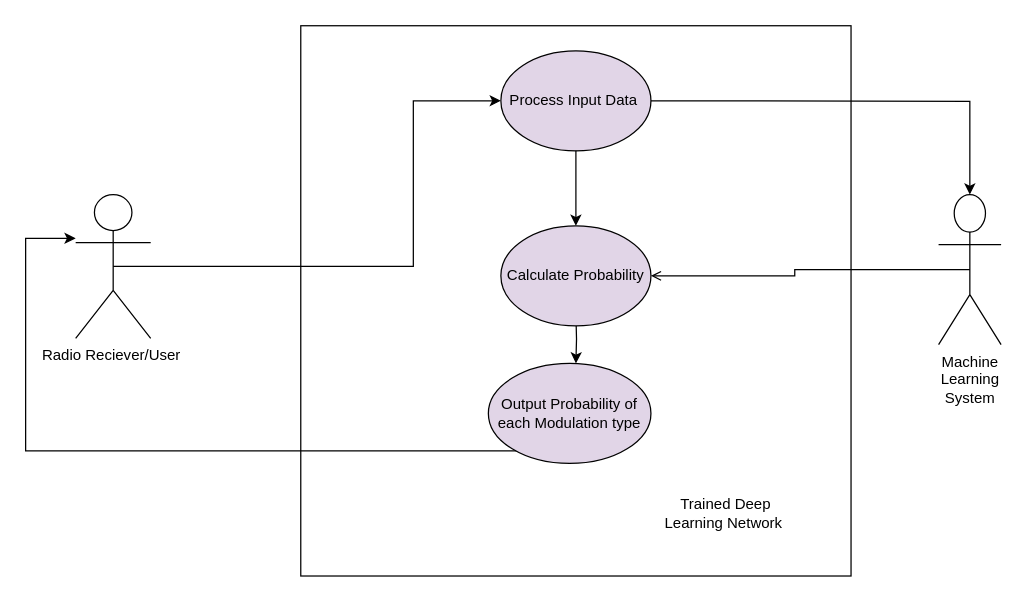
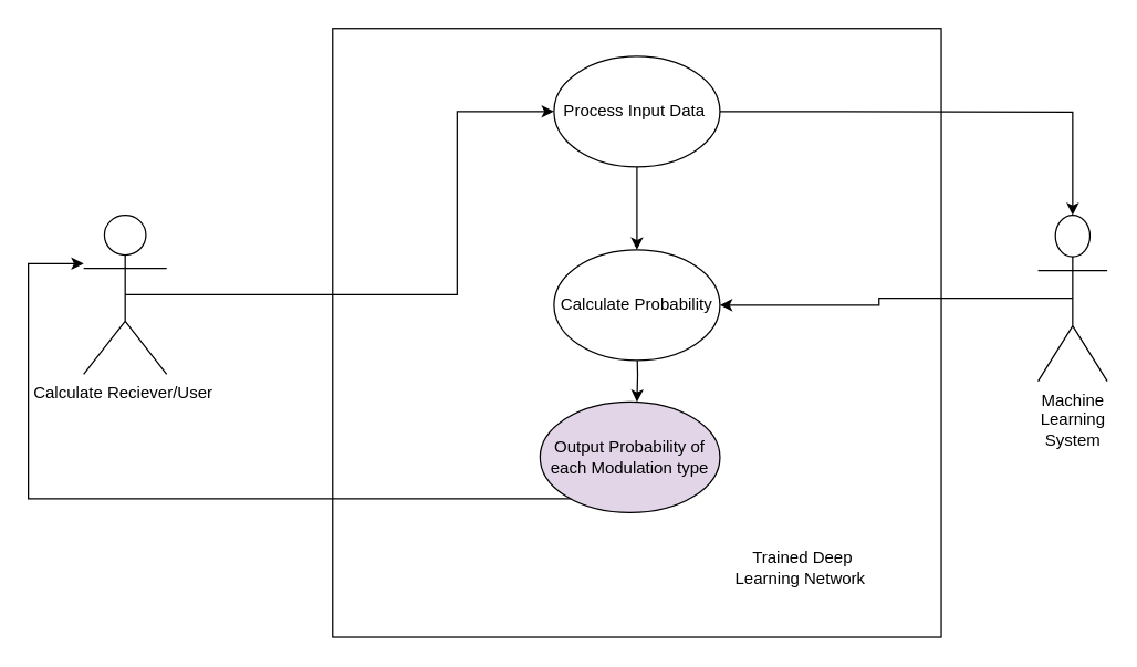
- <mxCell id="12" value="Process Input Data&amp;nbsp;" style="ellipse;whiteSpace=wrap;html=1;fillColor=#e1d5e7;" vertex="1" parent="1"><mxGeometry x="400" y="40" width="120" height="80" as="geometry" /></mxCell>
+ <mxCell id="12" value="Process Input Data&amp;nbsp;" style="ellipse;whiteSpace=wrap;html=1;" vertex="1" parent="1"><mxGeometry x="400" y="40" width="120" height="80" as="geometry" /></mxCell>
- <mxCell id="13" value="Calculate Probability" style="ellipse;whiteSpace=wrap;html=1;fillColor=#e1d5e7;" vertex="1" parent="1"><mxGeometry x="400" y="180" width="120" height="80" as="geometry" /></mxCell>
+ <mxCell id="13" value="Calculate Probability" style="ellipse;whiteSpace=wrap;html=1;" vertex="1" parent="1"><mxGeometry x="400" y="180" width="120" height="80" as="geometry" /></mxCell>
- <mxCell id="9" style="edgeStyle=orthogonalEdgeStyle;rounded=0;orthogonalLoop=1;jettySize=auto;html=1;exitX=0.5;exitY=0.5;exitDx=0;exitDy=0;exitPerimeter=0;entryX=1;entryY=0.5;entryDx=0;entryDy=0;entryPerimeter=0;endArrow=open;" edge="1" parent="1" source="10" target="13"><mxGeometry relative="1" as="geometry"><mxPoint x="530" y="215" as="targetPoint" /></mxGeometry></mxCell>
+ <mxCell id="9" style="edgeStyle=orthogonalEdgeStyle;rounded=0;orthogonalLoop=1;jettySize=auto;html=1;exitX=0.5;exitY=0.5;exitDx=0;exitDy=0;exitPerimeter=0;entryX=1;entryY=0.5;entryDx=0;entryDy=0;entryPerimeter=0;" edge="1" parent="1" source="10" target="13"><mxGeometry relative="1" as="geometry"><mxPoint x="530" y="215" as="targetPoint" /></mxGeometry></mxCell>
- <mxCell id="7" value="Radio Reciever/User&amp;nbsp;" style="shape=umlActor;verticalLabelPosition=bottom;verticalAlign=top;html=1;" vertex="1" parent="1"><mxGeometry x="60" y="155" width="60" height="115" as="geometry" /></mxCell>
+ <mxCell id="7" value="Calculate Reciever/User&amp;nbsp;" style="shape=umlActor;verticalLabelPosition=bottom;verticalAlign=top;html=1;" vertex="1" parent="1"><mxGeometry x="60" y="155" width="60" height="115" as="geometry" /></mxCell>
